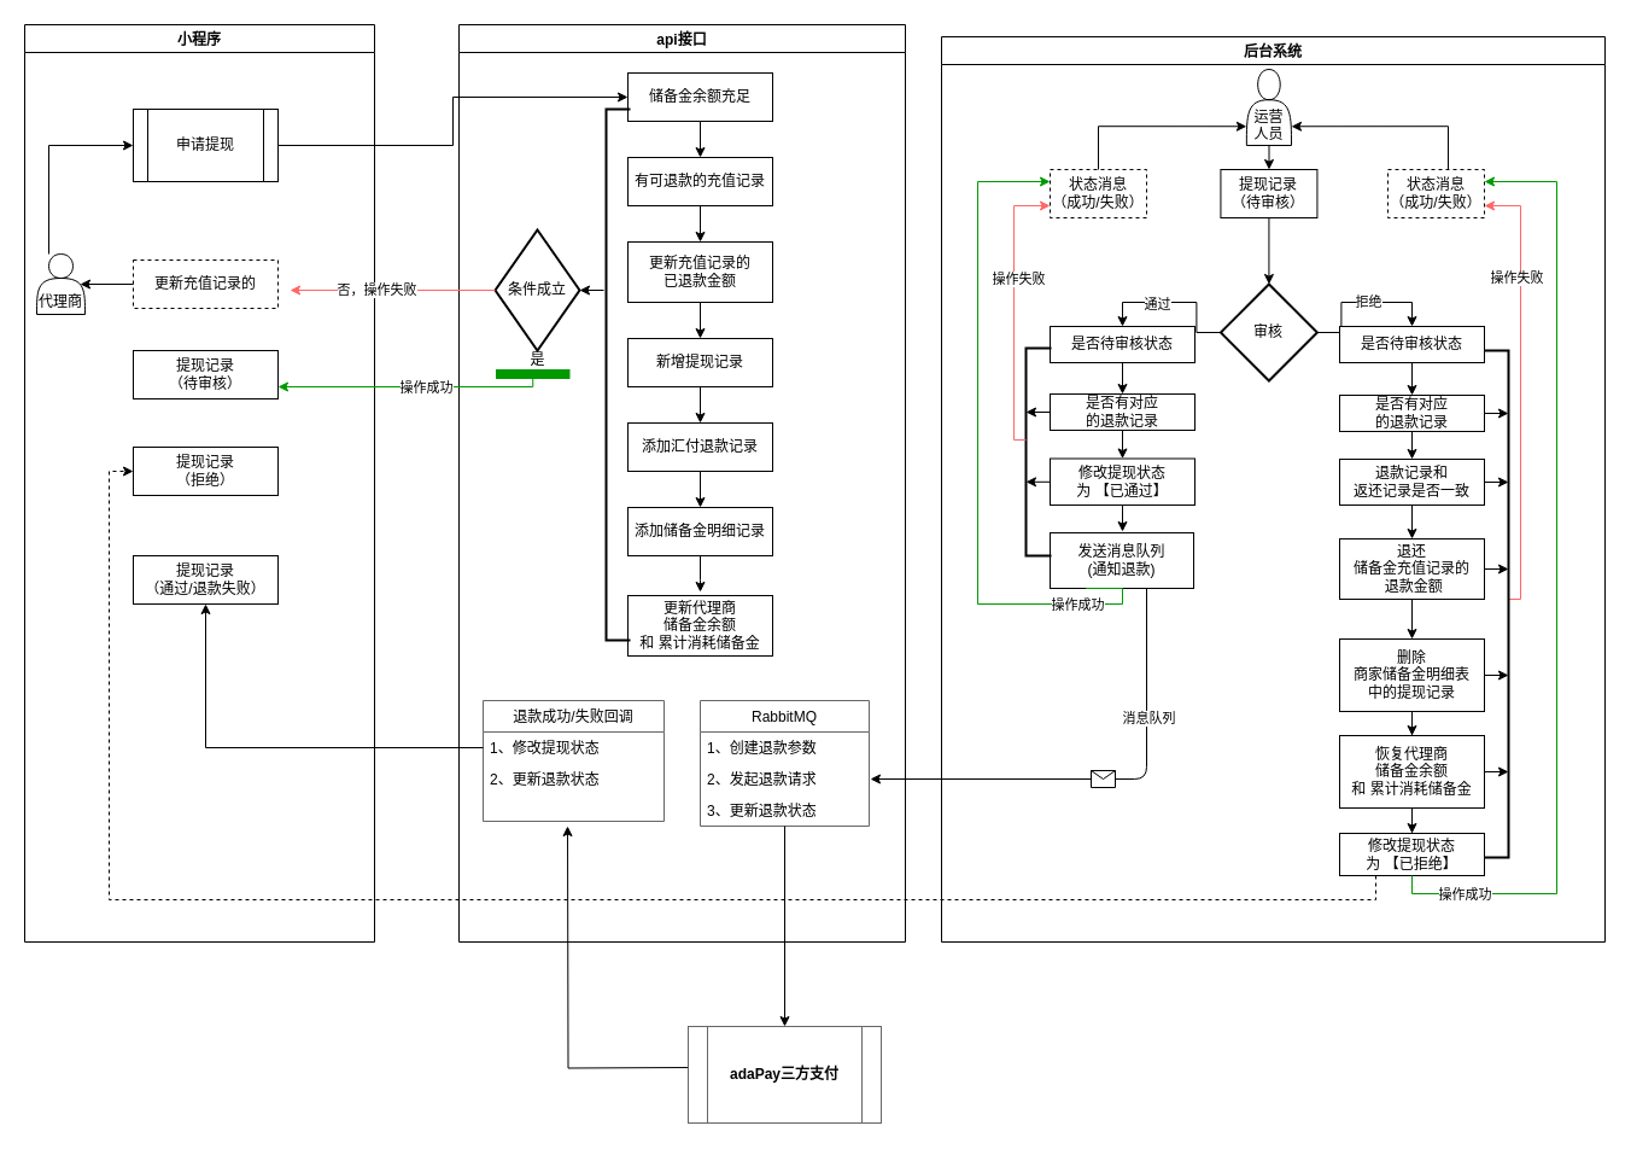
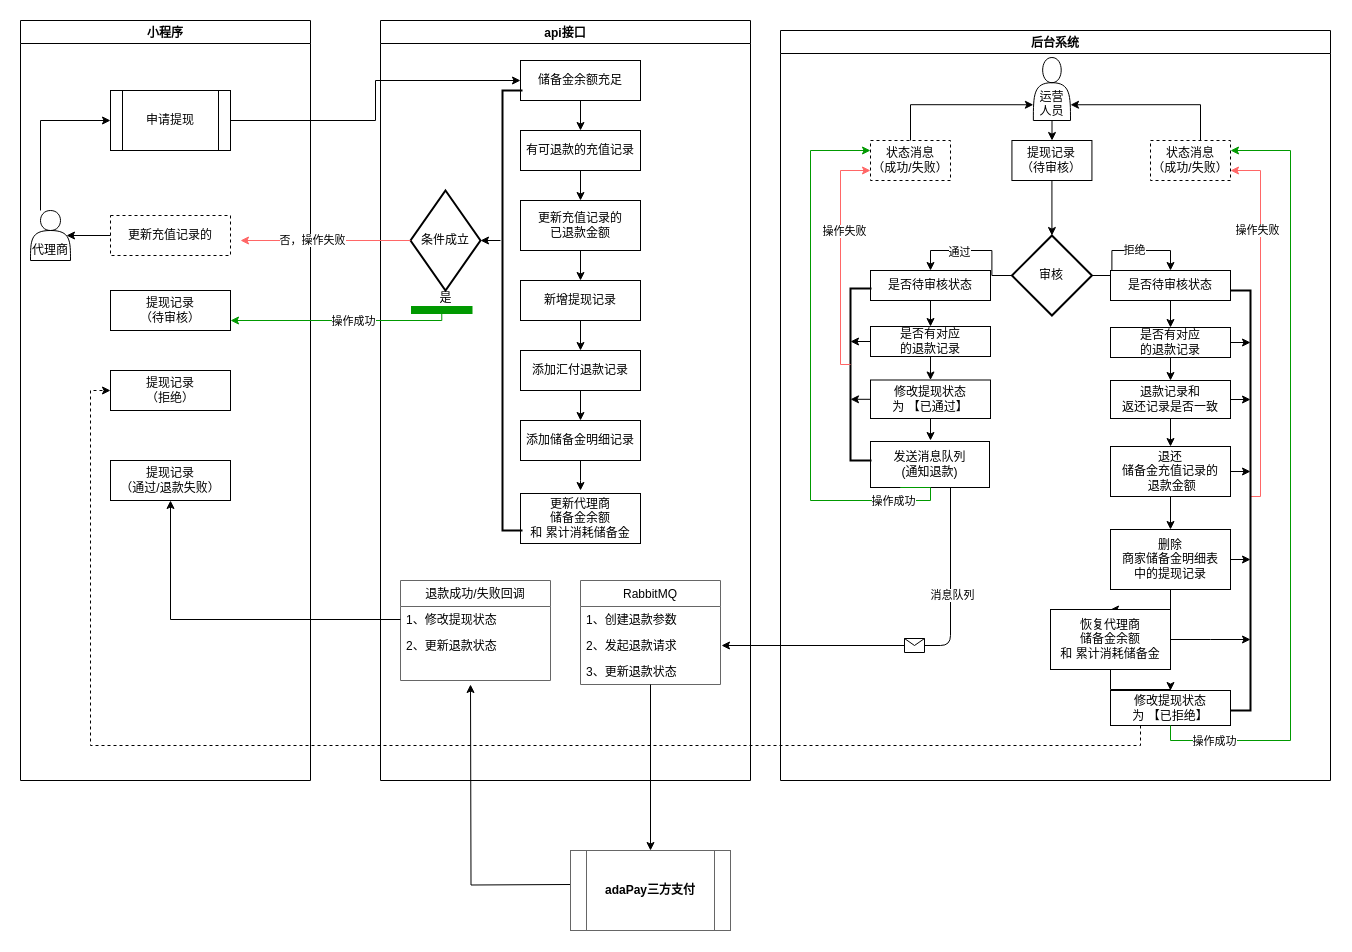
- <mxCell id="61" value="恢复代理商&lt;br&gt;储备金余额&lt;br&gt;和 累计消耗储备金" style="rounded=0;whiteSpace=wrap;html=1;" parent="37" vertex="1"><mxGeometry x="330" y="579" width="120" height="60" as="geometry" /></mxCell>
+ <mxCell id="61" value="恢复代理商&lt;br&gt;储备金余额&lt;br&gt;和 累计消耗储备金" style="rounded=0;whiteSpace=wrap;html=1;" parent="37" vertex="1"><mxGeometry x="270" y="579" width="120" height="60" as="geometry" /></mxCell>
